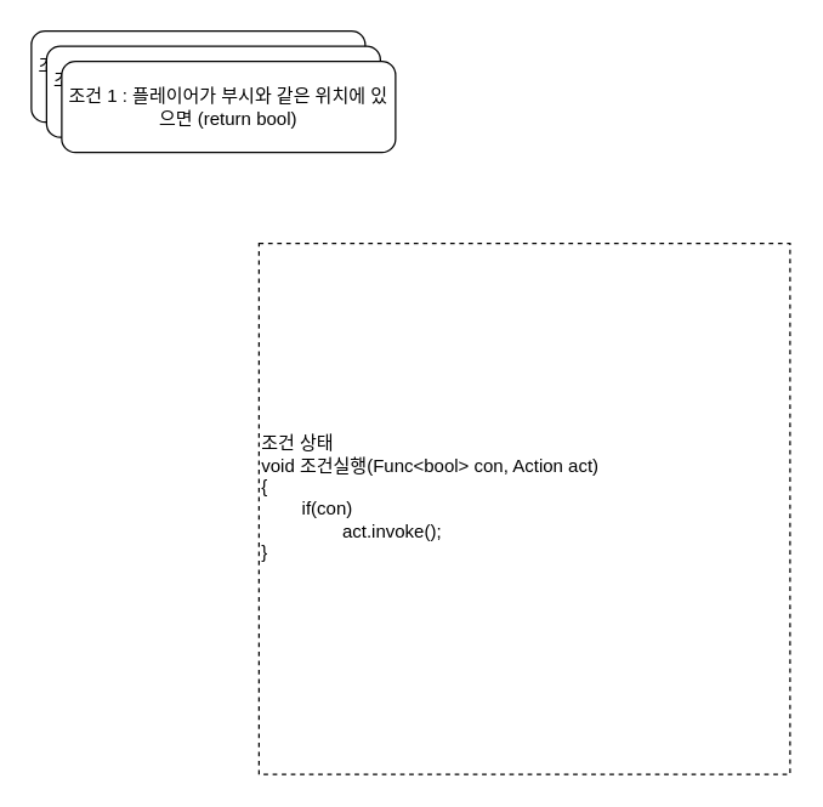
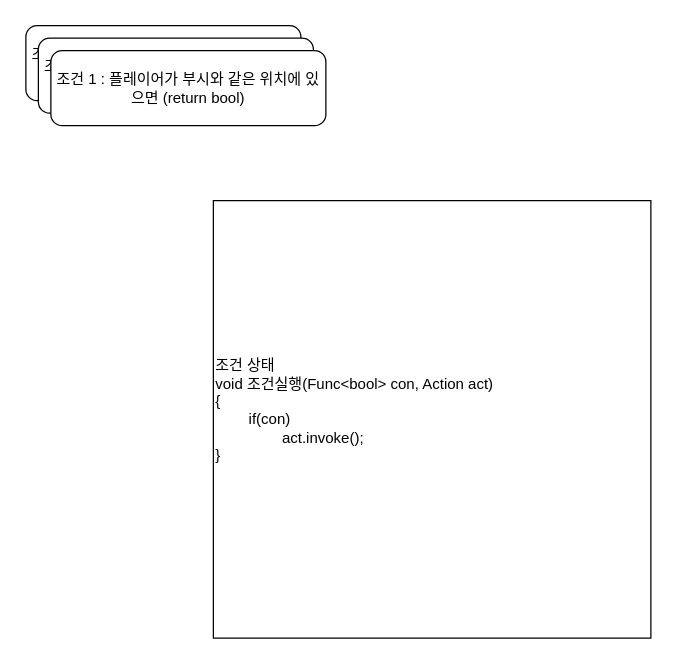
- <mxCell id="5" value="&lt;div style=&quot;&quot;&gt;&lt;span style=&quot;background-color: initial;&quot;&gt;조건 상태&lt;/span&gt;&lt;/div&gt;&lt;div style=&quot;&quot;&gt;void 조건실행(Func&amp;lt;bool&amp;gt; con, Action act)&lt;/div&gt;&lt;div style=&quot;&quot;&gt;{&lt;/div&gt;&lt;div style=&quot;&quot;&gt;&lt;span style=&quot;white-space: pre;&quot;&gt;&#09;&lt;/span&gt;if(con)&lt;/div&gt;&lt;div style=&quot;&quot;&gt;&lt;span style=&quot;white-space: pre;&quot;&gt;&#09;&lt;/span&gt;&lt;span style=&quot;white-space: pre;&quot;&gt;&#09;&lt;/span&gt;act.invoke();&lt;/div&gt;&lt;div style=&quot;&quot;&gt;}&lt;/div&gt;&lt;div&gt;&lt;br&gt;&lt;/div&gt;" style="whiteSpace=wrap;html=1;aspect=fixed;align=left;dashed=1;" vertex="1" parent="1"><mxGeometry x="170" y="160" width="350" height="350" as="geometry" /></mxCell>
+ <mxCell id="5" value="&lt;div style=&quot;&quot;&gt;&lt;span style=&quot;background-color: initial;&quot;&gt;조건 상태&lt;/span&gt;&lt;/div&gt;&lt;div style=&quot;&quot;&gt;void 조건실행(Func&amp;lt;bool&amp;gt; con, Action act)&lt;/div&gt;&lt;div style=&quot;&quot;&gt;{&lt;/div&gt;&lt;div style=&quot;&quot;&gt;&lt;span style=&quot;white-space: pre;&quot;&gt;&#09;&lt;/span&gt;if(con)&lt;/div&gt;&lt;div style=&quot;&quot;&gt;&lt;span style=&quot;white-space: pre;&quot;&gt;&#09;&lt;/span&gt;&lt;span style=&quot;white-space: pre;&quot;&gt;&#09;&lt;/span&gt;act.invoke();&lt;/div&gt;&lt;div style=&quot;&quot;&gt;}&lt;/div&gt;&lt;div&gt;&lt;br&gt;&lt;/div&gt;" style="whiteSpace=wrap;html=1;aspect=fixed;align=left;" vertex="1" parent="1"><mxGeometry x="170" y="160" width="350" height="350" as="geometry" /></mxCell>
